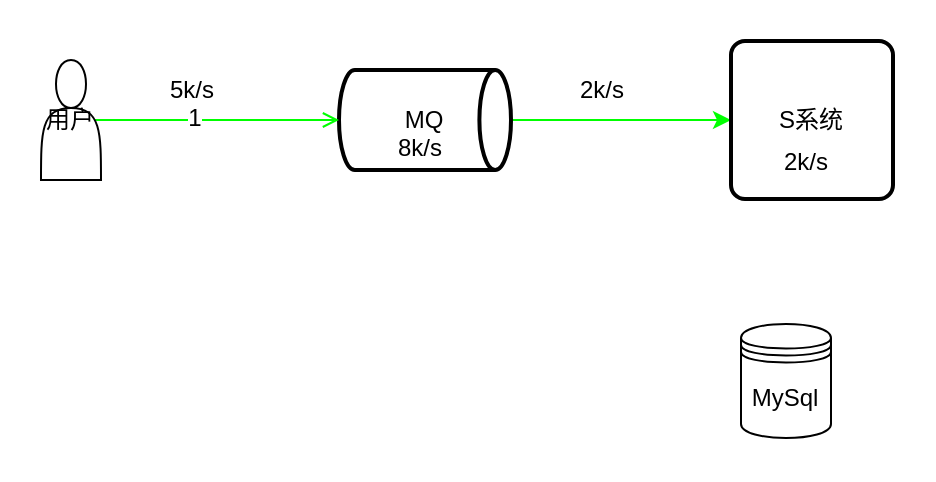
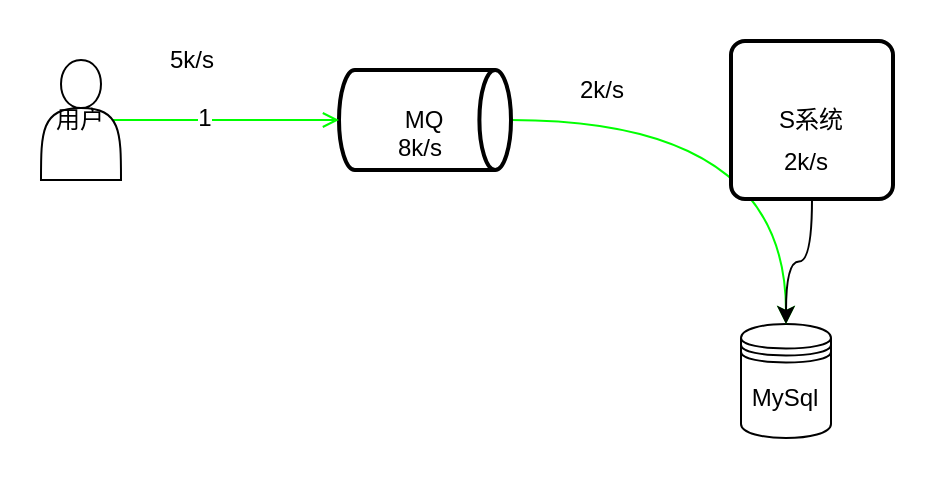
- <mxCell id="10" value="5k/s" style="text;html=1;resizable=0;points=[];autosize=1;align=left;verticalAlign=top;spacingTop=-4;" vertex="1" parent="1"><mxGeometry x="83" y="34.5" width="32" height="14" as="geometry" /></mxCell>
+ <mxCell id="10" value="5k/s" style="text;html=1;resizable=0;points=[];autosize=1;align=left;verticalAlign=top;spacingTop=-4;" vertex="1" parent="1"><mxGeometry x="83" y="19.5" width="32" height="14" as="geometry" /></mxCell>
- <mxCell id="9" value="用户" style="shape=actor;whiteSpace=wrap;html=1;" vertex="1" parent="1"><mxGeometry x="20" y="29.5" width="30" height="60" as="geometry" /></mxCell>
+ <mxCell id="9" value="用户" style="shape=actor;whiteSpace=wrap;html=1;" vertex="1" parent="1"><mxGeometry x="20" y="29.5" width="40" height="60" as="geometry" /></mxCell>
- <mxCell id="3" style="edgeStyle=orthogonalEdgeStyle;curved=1;orthogonalLoop=1;jettySize=auto;html=1;exitX=1;exitY=0.5;exitDx=0;exitDy=0;exitPerimeter=0;strokeColor=#00ff00;" edge="1" parent="1" source="4" target="6"><mxGeometry relative="1" as="geometry" /></mxCell>
+ <mxCell id="3" style="edgeStyle=orthogonalEdgeStyle;curved=1;orthogonalLoop=1;jettySize=auto;html=1;exitX=1;exitY=0.5;exitDx=0;exitDy=0;exitPerimeter=0;strokeColor=#00ff00;" edge="1" parent="1" source="4" target="2"><mxGeometry relative="1" as="geometry" /></mxCell>
+ <mxCell id="5" style="edgeStyle=orthogonalEdgeStyle;curved=1;orthogonalLoop=1;jettySize=auto;html=1;exitX=0.5;exitY=1;exitDx=0;exitDy=0;entryX=0.5;entryY=0;entryDx=0;entryDy=0;" edge="1" parent="1" source="6" target="2"><mxGeometry relative="1" as="geometry" /></mxCell>
